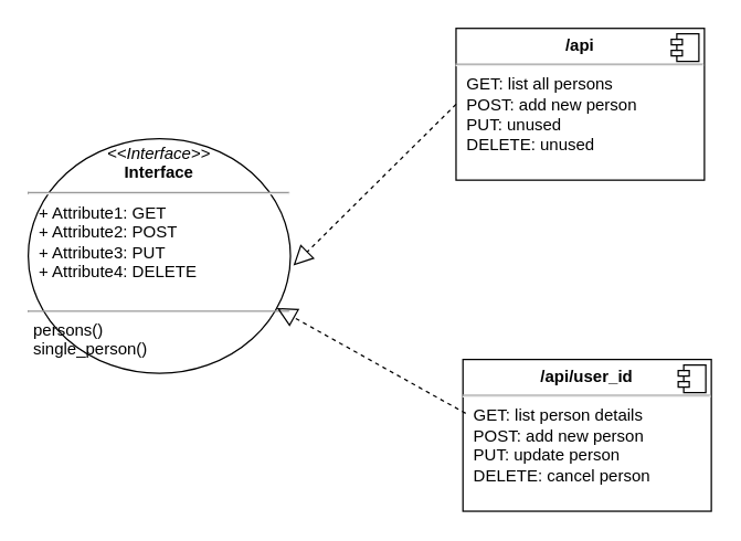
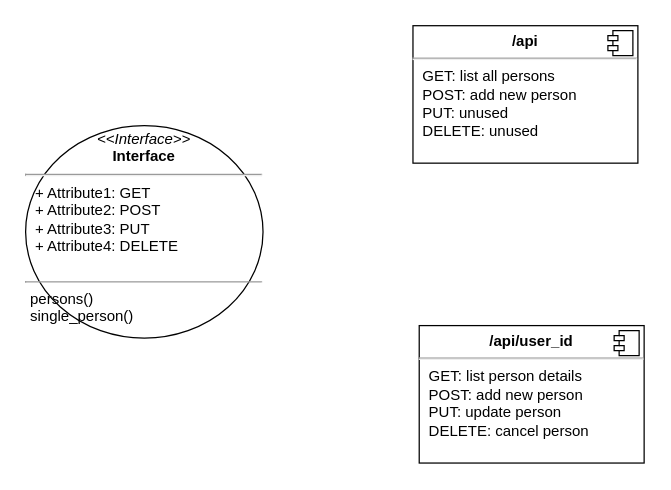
- <mxCell id="7" value="" style="endArrow=block;dashed=1;endFill=0;endSize=12;html=1;rounded=0;entryX=1.011;entryY=0.541;entryDx=0;entryDy=0;entryPerimeter=0;exitX=0;exitY=0.5;exitDx=0;exitDy=0;" edge="1" parent="1" source="3" target="2"><mxGeometry width="160" relative="1" as="geometry"><mxPoint x="340" y="150" as="sourcePoint" /><mxPoint x="500" y="150" as="targetPoint" /></mxGeometry></mxCell>
- <mxCell id="8" value="" style="endArrow=block;dashed=1;endFill=0;endSize=12;html=1;rounded=0;entryX=1;entryY=0.75;entryDx=0;entryDy=0;exitX=0.011;exitY=0.355;exitDx=0;exitDy=0;exitPerimeter=0;" edge="1" parent="1" source="5" target="2"><mxGeometry width="160" relative="1" as="geometry"><mxPoint x="340" y="150" as="sourcePoint" /><mxPoint x="500" y="150" as="targetPoint" /></mxGeometry></mxCell>
